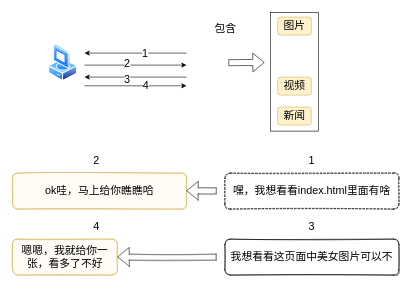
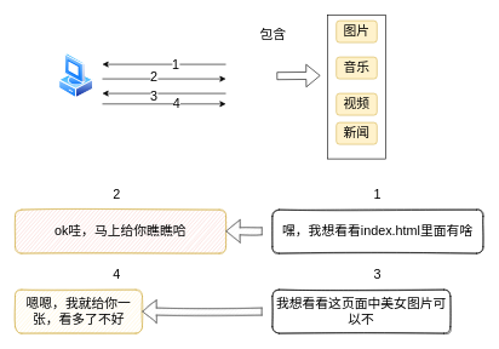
+ <mxCell id="7" value="音乐" style="rounded=1;whiteSpace=wrap;html=1;fillColor=#fff2cc;strokeColor=#d6b656;fontSize=18;" vertex="1" parent="1"><mxGeometry x="462" y="78" width="56" height="30" as="geometry" /></mxCell>
- <mxCell id="9" value="新闻" style="rounded=1;whiteSpace=wrap;html=1;fillColor=#fff2cc;strokeColor=#d6b656;fontSize=18;" vertex="1" parent="1"><mxGeometry x="462" y="178" width="56" height="30" as="geometry" /></mxCell>
+ <mxCell id="9" value="新闻" style="rounded=1;whiteSpace=wrap;html=1;fillColor=#fff2cc;strokeColor=#d6b656;fontSize=18;" vertex="1" parent="1"><mxGeometry x="462" y="168" width="56" height="30" as="geometry" /></mxCell>
- <mxCell id="20" value="ok哇，马上给你瞧瞧哈" style="rounded=1;whiteSpace=wrap;html=1;fontSize=18;fillColor=#fff2cc;strokeColor=#d6b656;sketch=1;" vertex="1" parent="1"><mxGeometry x="20" y="288" width="290" height="60" as="geometry" /></mxCell>
+ <mxCell id="20" value="ok哇，马上给你瞧瞧哈" style="rounded=1;whiteSpace=wrap;html=1;fontSize=18;fillColor=#f8cecc;strokeColor=#d6b656;sketch=1;" vertex="1" parent="1"><mxGeometry x="20" y="288" width="290" height="60" as="geometry" /></mxCell>
- <mxCell id="19" value="嘿，我想看看index.html里面有啥" style="rounded=1;whiteSpace=wrap;html=1;fontSize=18;sketch=1;dashed=1;" vertex="1" parent="1"><mxGeometry x="374" y="288" width="290" height="60" as="geometry" /></mxCell>
+ <mxCell id="19" value="嘿，我想看看index.html里面有啥" style="rounded=1;whiteSpace=wrap;html=1;fontSize=18;sketch=1;" vertex="1" parent="1"><mxGeometry x="374" y="288" width="290" height="60" as="geometry" /></mxCell>
- <mxCell id="21" value="我想看看这页面中美女图片可以不" style="rounded=1;whiteSpace=wrap;html=1;fontSize=18;sketch=1;" vertex="1" parent="1"><mxGeometry x="374" y="398" width="290" height="60" as="geometry" /></mxCell>
+ <mxCell id="21" value="我想看看这页面中美女图片可以不" style="rounded=1;whiteSpace=wrap;html=1;fontSize=18;sketch=1;" vertex="1" parent="1"><mxGeometry x="374" y="398" width="245" height="60" as="geometry" /></mxCell>
